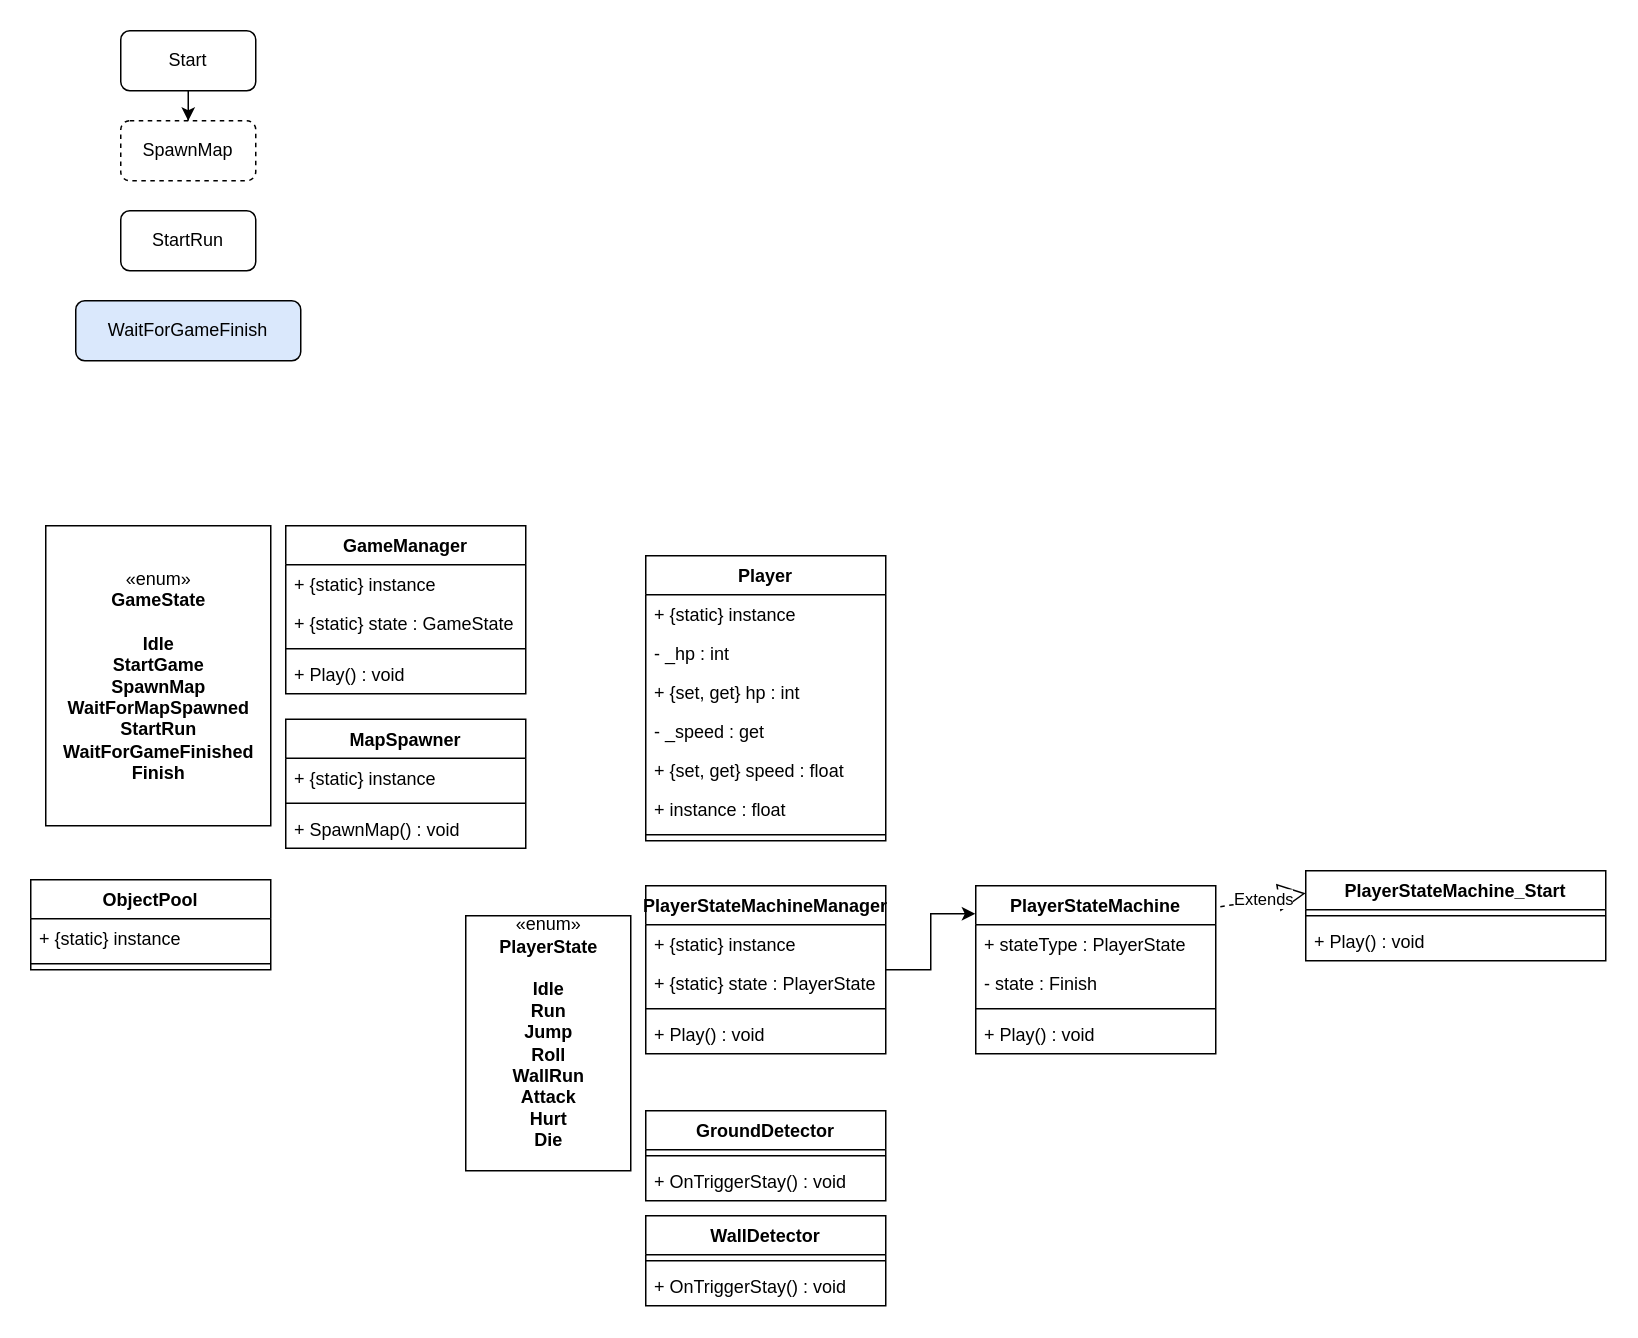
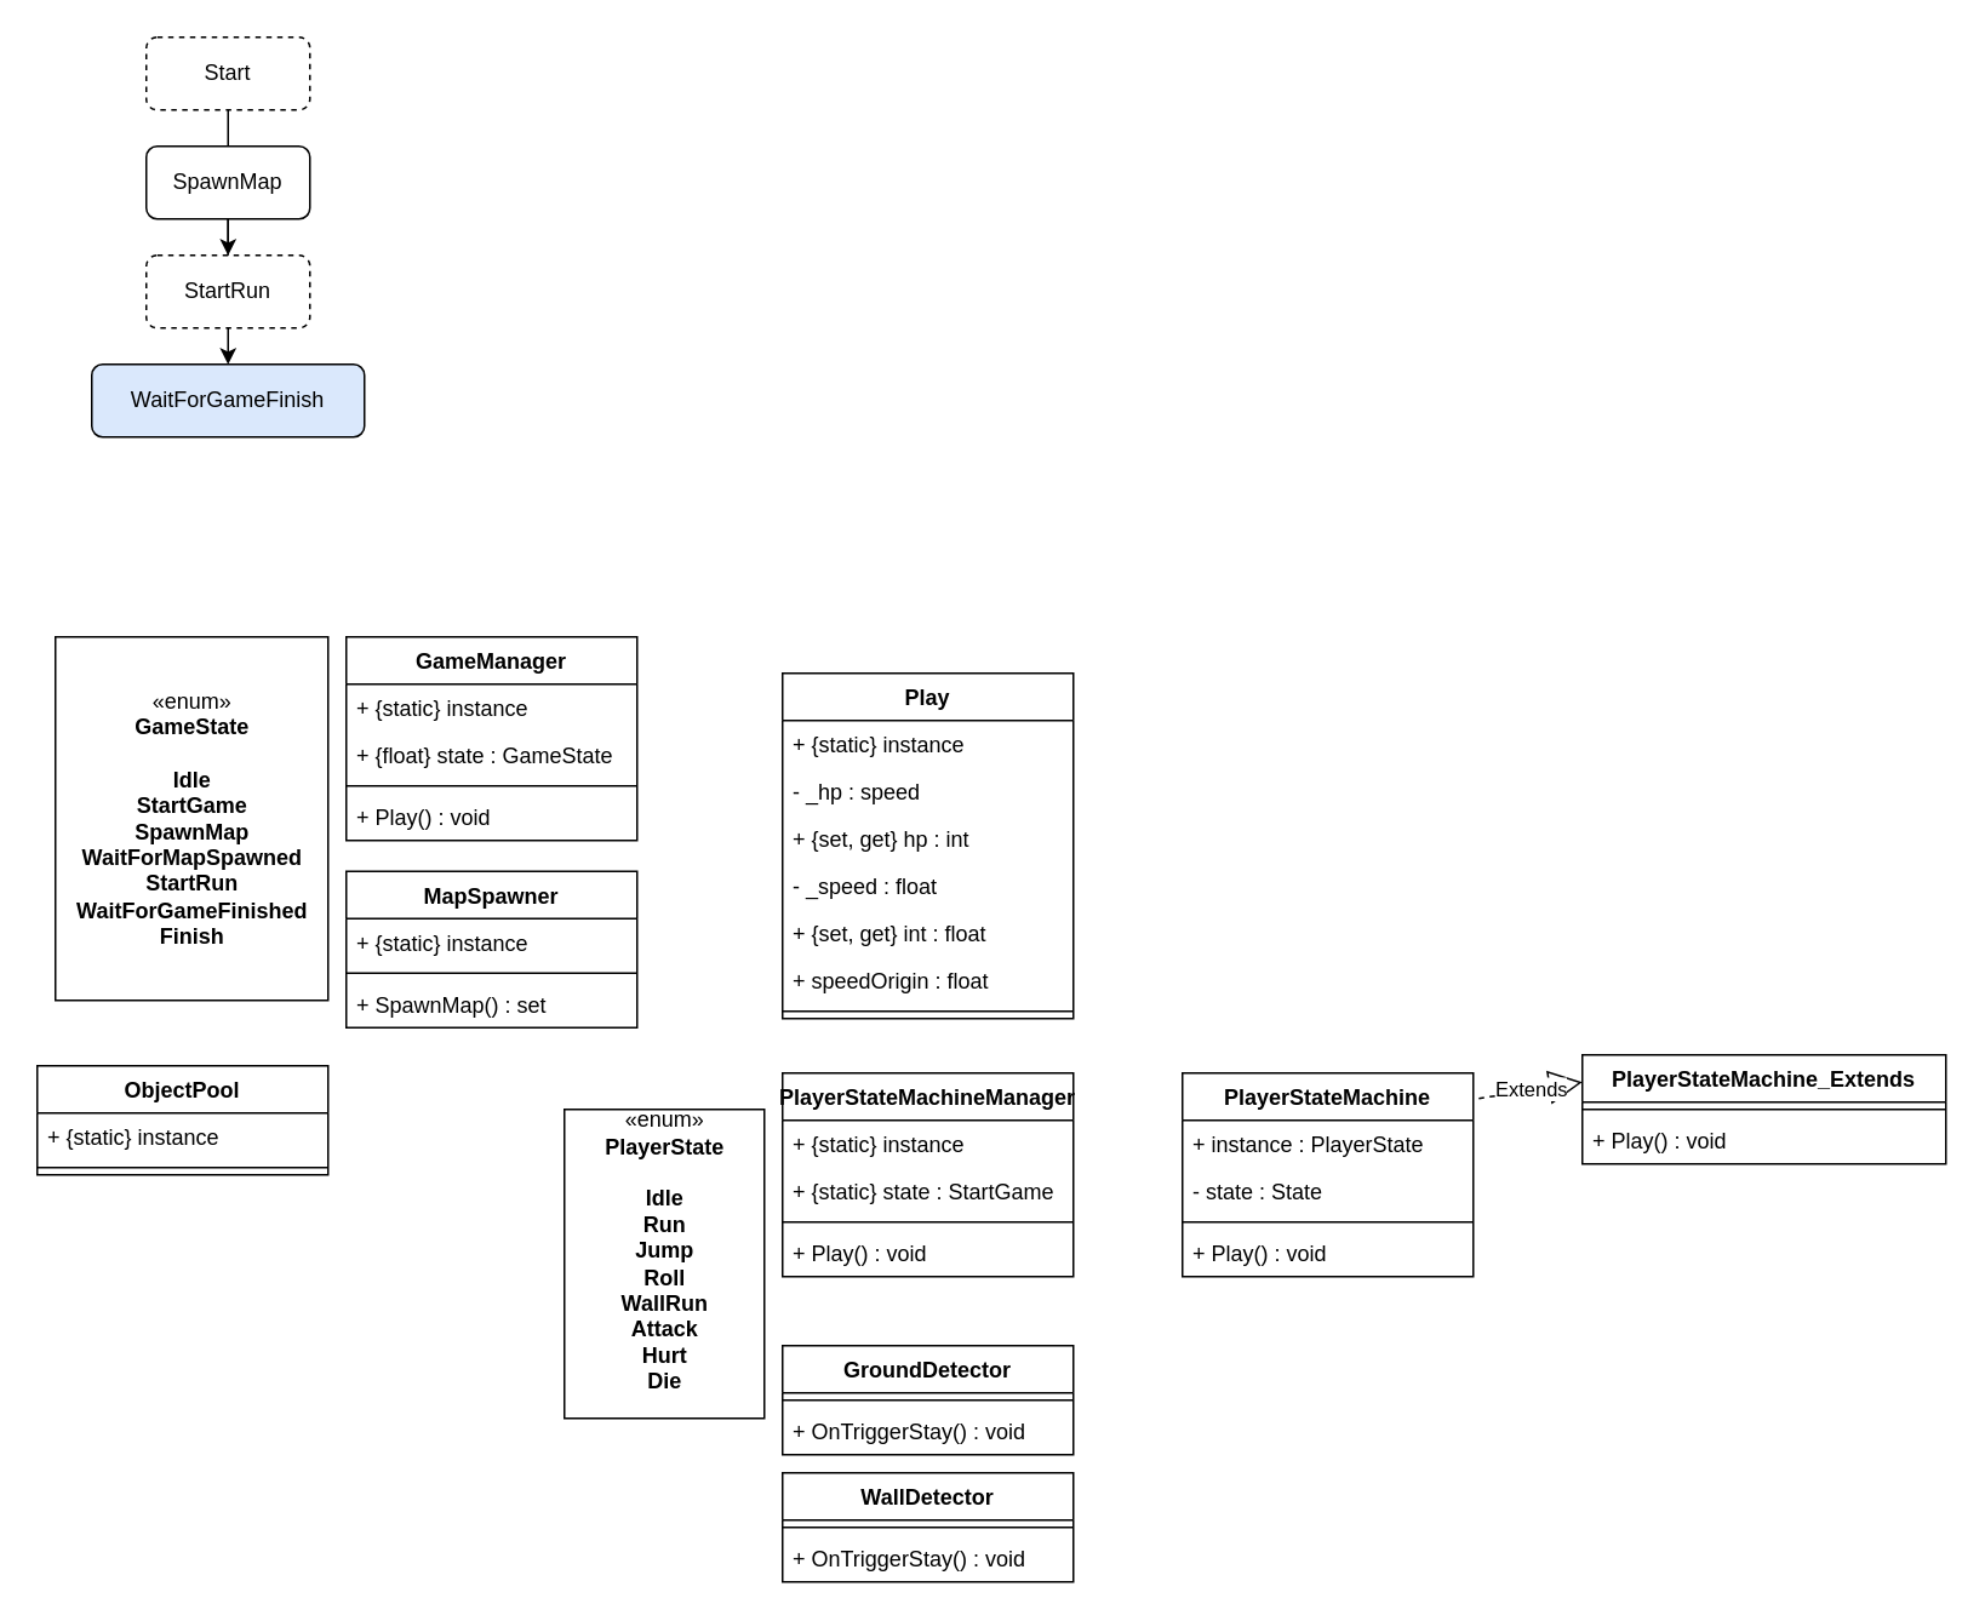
- <mxCell id="3" value="Start" style="rounded=1;whiteSpace=wrap;html=1;" vertex="1" parent="1"><mxGeometry x="80" y="20" width="90" height="40" as="geometry" /></mxCell>
+ <mxCell id="3" value="Start" style="rounded=1;whiteSpace=wrap;html=1;dashed=1;" vertex="1" parent="1"><mxGeometry x="80" y="20" width="90" height="40" as="geometry" /></mxCell>
- <mxCell id="2" value="" style="edgeStyle=orthogonalEdgeStyle;rounded=0;orthogonalLoop=1;jettySize=auto;html=1;" edge="1" parent="1" source="3" target="5"><mxGeometry relative="1" as="geometry" /></mxCell>
+ <mxCell id="2" value="" style="edgeStyle=orthogonalEdgeStyle;rounded=0;orthogonalLoop=1;jettySize=auto;html=1;" edge="1" parent="1" source="3" target="6"><mxGeometry relative="1" as="geometry" /></mxCell>
- <mxCell id="5" value="SpawnMap" style="rounded=1;whiteSpace=wrap;html=1;dashed=1;" vertex="1" parent="1"><mxGeometry x="80" y="80" width="90" height="40" as="geometry" /></mxCell>
+ <mxCell id="5" value="SpawnMap" style="rounded=1;whiteSpace=wrap;html=1;" vertex="1" parent="1"><mxGeometry x="80" y="80" width="90" height="40" as="geometry" /></mxCell>
- <mxCell id="6" value="StartRun" style="rounded=1;whiteSpace=wrap;html=1;" vertex="1" parent="1"><mxGeometry x="80" y="140" width="90" height="40" as="geometry" /></mxCell>
+ <mxCell id="6" value="StartRun" style="rounded=1;whiteSpace=wrap;html=1;dashed=1;" vertex="1" parent="1"><mxGeometry x="80" y="140" width="90" height="40" as="geometry" /></mxCell>
+ <mxCell id="4" value="" style="edgeStyle=orthogonalEdgeStyle;rounded=0;orthogonalLoop=1;jettySize=auto;html=1;" edge="1" parent="1" source="5" target="7"><mxGeometry relative="1" as="geometry" /></mxCell>
- <mxCell id="21" value="Player" style="swimlane;fontStyle=1;align=center;verticalAlign=top;childLayout=stackLayout;horizontal=1;startSize=26;horizontalStack=0;resizeParent=1;resizeParentMax=0;resizeLast=0;collapsible=1;marginBottom=0;" vertex="1" parent="1"><mxGeometry x="430" y="370" width="160" height="190" as="geometry" /></mxCell>
+ <mxCell id="21" value="Play" style="swimlane;fontStyle=1;align=center;verticalAlign=top;childLayout=stackLayout;horizontal=1;startSize=26;horizontalStack=0;resizeParent=1;resizeParentMax=0;resizeLast=0;collapsible=1;marginBottom=0;" vertex="1" parent="1"><mxGeometry x="430" y="370" width="160" height="190" as="geometry" /></mxCell>
- <mxCell id="10" value="+ {static} state : GameState" style="text;strokeColor=none;fillColor=none;align=left;verticalAlign=top;spacingLeft=4;spacingRight=4;overflow=hidden;rotatable=0;points=[[0,0.5],[1,0.5]];portConstraint=eastwest;" vertex="1" parent="8"><mxGeometry y="52" width="160" height="26" as="geometry" /></mxCell>
+ <mxCell id="10" value="+ {float} state : GameState" style="text;strokeColor=none;fillColor=none;align=left;verticalAlign=top;spacingLeft=4;spacingRight=4;overflow=hidden;rotatable=0;points=[[0,0.5],[1,0.5]];portConstraint=eastwest;" vertex="1" parent="8"><mxGeometry y="52" width="160" height="26" as="geometry" /></mxCell>
- <mxCell id="23" value="- _hp : int" style="text;strokeColor=none;fillColor=none;align=left;verticalAlign=top;spacingLeft=4;spacingRight=4;overflow=hidden;rotatable=0;points=[[0,0.5],[1,0.5]];portConstraint=eastwest;" vertex="1" parent="21"><mxGeometry y="52" width="160" height="26" as="geometry" /></mxCell>
+ <mxCell id="23" value="- _hp : speed" style="text;strokeColor=none;fillColor=none;align=left;verticalAlign=top;spacingLeft=4;spacingRight=4;overflow=hidden;rotatable=0;points=[[0,0.5],[1,0.5]];portConstraint=eastwest;" vertex="1" parent="21"><mxGeometry y="52" width="160" height="26" as="geometry" /></mxCell>
- <mxCell id="25" value="- _speed : get" style="text;strokeColor=none;fillColor=none;align=left;verticalAlign=top;spacingLeft=4;spacingRight=4;overflow=hidden;rotatable=0;points=[[0,0.5],[1,0.5]];portConstraint=eastwest;" vertex="1" parent="21"><mxGeometry y="104" width="160" height="26" as="geometry" /></mxCell>
+ <mxCell id="25" value="- _speed : float" style="text;strokeColor=none;fillColor=none;align=left;verticalAlign=top;spacingLeft=4;spacingRight=4;overflow=hidden;rotatable=0;points=[[0,0.5],[1,0.5]];portConstraint=eastwest;" vertex="1" parent="21"><mxGeometry y="104" width="160" height="26" as="geometry" /></mxCell>
- <mxCell id="26" value="+ {set, get} speed : float" style="text;strokeColor=none;fillColor=none;align=left;verticalAlign=top;spacingLeft=4;spacingRight=4;overflow=hidden;rotatable=0;points=[[0,0.5],[1,0.5]];portConstraint=eastwest;" vertex="1" parent="21"><mxGeometry y="130" width="160" height="26" as="geometry" /></mxCell>
+ <mxCell id="26" value="+ {set, get} int : float" style="text;strokeColor=none;fillColor=none;align=left;verticalAlign=top;spacingLeft=4;spacingRight=4;overflow=hidden;rotatable=0;points=[[0,0.5],[1,0.5]];portConstraint=eastwest;" vertex="1" parent="21"><mxGeometry y="130" width="160" height="26" as="geometry" /></mxCell>
- <mxCell id="27" value="+ instance : float" style="text;strokeColor=none;fillColor=none;align=left;verticalAlign=top;spacingLeft=4;spacingRight=4;overflow=hidden;rotatable=0;points=[[0,0.5],[1,0.5]];portConstraint=eastwest;" vertex="1" parent="21"><mxGeometry y="156" width="160" height="26" as="geometry" /></mxCell>
+ <mxCell id="27" value="+ speedOrigin : float" style="text;strokeColor=none;fillColor=none;align=left;verticalAlign=top;spacingLeft=4;spacingRight=4;overflow=hidden;rotatable=0;points=[[0,0.5],[1,0.5]];portConstraint=eastwest;" vertex="1" parent="21"><mxGeometry y="156" width="160" height="26" as="geometry" /></mxCell>
- <mxCell id="17" value="+ SpawnMap() : void" style="text;strokeColor=none;fillColor=none;align=left;verticalAlign=top;spacingLeft=4;spacingRight=4;overflow=hidden;rotatable=0;points=[[0,0.5],[1,0.5]];portConstraint=eastwest;" vertex="1" parent="14"><mxGeometry y="60" width="160" height="26" as="geometry" /></mxCell>
+ <mxCell id="17" value="+ SpawnMap() : set" style="text;strokeColor=none;fillColor=none;align=left;verticalAlign=top;spacingLeft=4;spacingRight=4;overflow=hidden;rotatable=0;points=[[0,0.5],[1,0.5]];portConstraint=eastwest;" vertex="1" parent="14"><mxGeometry y="60" width="160" height="26" as="geometry" /></mxCell>
- <mxCell id="40" value="PlayerStateMachine_Start" style="swimlane;fontStyle=1;align=center;verticalAlign=top;childLayout=stackLayout;horizontal=1;startSize=26;horizontalStack=0;resizeParent=1;resizeParentMax=0;resizeLast=0;collapsible=1;marginBottom=0;" vertex="1" parent="1"><mxGeometry x="870" y="580" width="200" height="60" as="geometry" /></mxCell>
+ <mxCell id="40" value="PlayerStateMachine_Extends" style="swimlane;fontStyle=1;align=center;verticalAlign=top;childLayout=stackLayout;horizontal=1;startSize=26;horizontalStack=0;resizeParent=1;resizeParentMax=0;resizeLast=0;collapsible=1;marginBottom=0;" vertex="1" parent="1"><mxGeometry x="870" y="580" width="200" height="60" as="geometry" /></mxCell>
- <mxCell id="36" value="+ stateType : PlayerState" style="text;strokeColor=none;fillColor=none;align=left;verticalAlign=top;spacingLeft=4;spacingRight=4;overflow=hidden;rotatable=0;points=[[0,0.5],[1,0.5]];portConstraint=eastwest;" vertex="1" parent="35"><mxGeometry y="26" width="160" height="26" as="geometry" /></mxCell>
+ <mxCell id="36" value="+ instance : PlayerState" style="text;strokeColor=none;fillColor=none;align=left;verticalAlign=top;spacingLeft=4;spacingRight=4;overflow=hidden;rotatable=0;points=[[0,0.5],[1,0.5]];portConstraint=eastwest;" vertex="1" parent="35"><mxGeometry y="26" width="160" height="26" as="geometry" /></mxCell>
- <mxCell id="29" style="edgeStyle=orthogonalEdgeStyle;rounded=0;orthogonalLoop=1;jettySize=auto;html=1;entryX=-0.002;entryY=0.167;entryDx=0;entryDy=0;entryPerimeter=0;" edge="1" parent="1" source="30" target="35"><mxGeometry relative="1" as="geometry" /></mxCell>
- <mxCell id="32" value="+ {static} state : PlayerState" style="text;strokeColor=none;fillColor=none;align=left;verticalAlign=top;spacingLeft=4;spacingRight=4;overflow=hidden;rotatable=0;points=[[0,0.5],[1,0.5]];portConstraint=eastwest;" vertex="1" parent="30"><mxGeometry y="52" width="160" height="26" as="geometry" /></mxCell>
+ <mxCell id="32" value="+ {static} state : StartGame" style="text;strokeColor=none;fillColor=none;align=left;verticalAlign=top;spacingLeft=4;spacingRight=4;overflow=hidden;rotatable=0;points=[[0,0.5],[1,0.5]];portConstraint=eastwest;" vertex="1" parent="30"><mxGeometry y="52" width="160" height="26" as="geometry" /></mxCell>
- <mxCell id="37" value="- state : Finish" style="text;strokeColor=none;fillColor=none;align=left;verticalAlign=top;spacingLeft=4;spacingRight=4;overflow=hidden;rotatable=0;points=[[0,0.5],[1,0.5]];portConstraint=eastwest;" vertex="1" parent="35"><mxGeometry y="52" width="160" height="26" as="geometry" /></mxCell>
+ <mxCell id="37" value="- state : State" style="text;strokeColor=none;fillColor=none;align=left;verticalAlign=top;spacingLeft=4;spacingRight=4;overflow=hidden;rotatable=0;points=[[0,0.5],[1,0.5]];portConstraint=eastwest;" vertex="1" parent="35"><mxGeometry y="52" width="160" height="26" as="geometry" /></mxCell>
